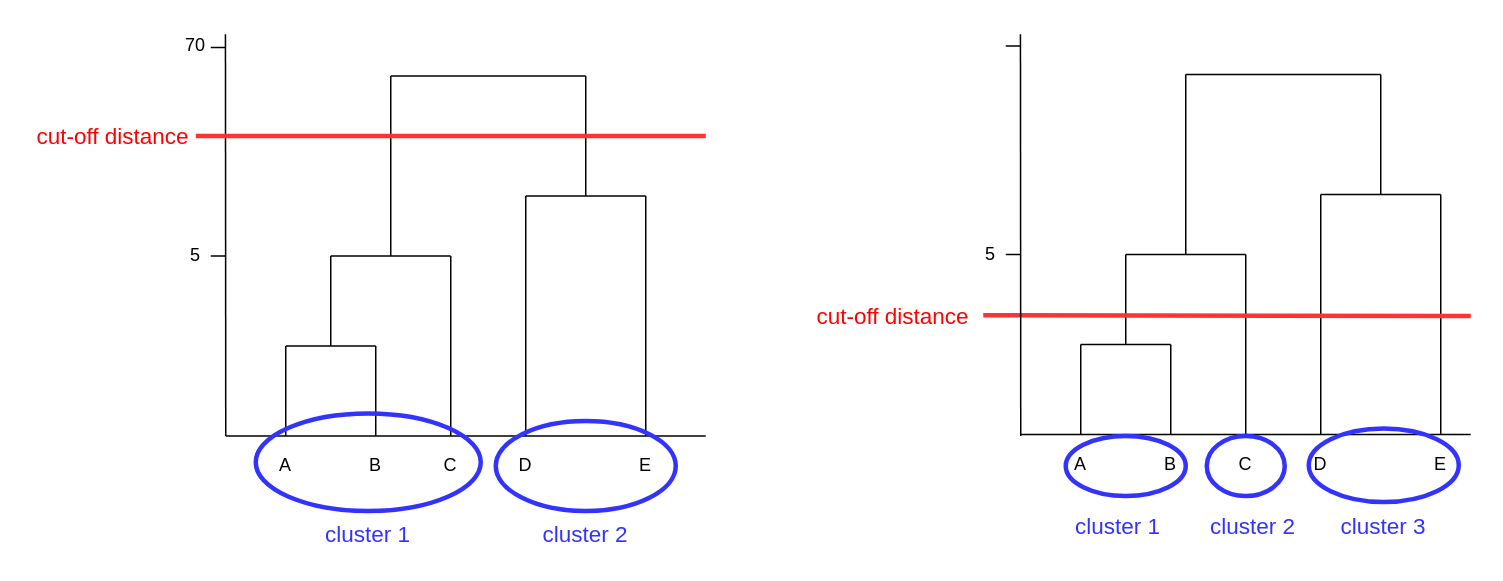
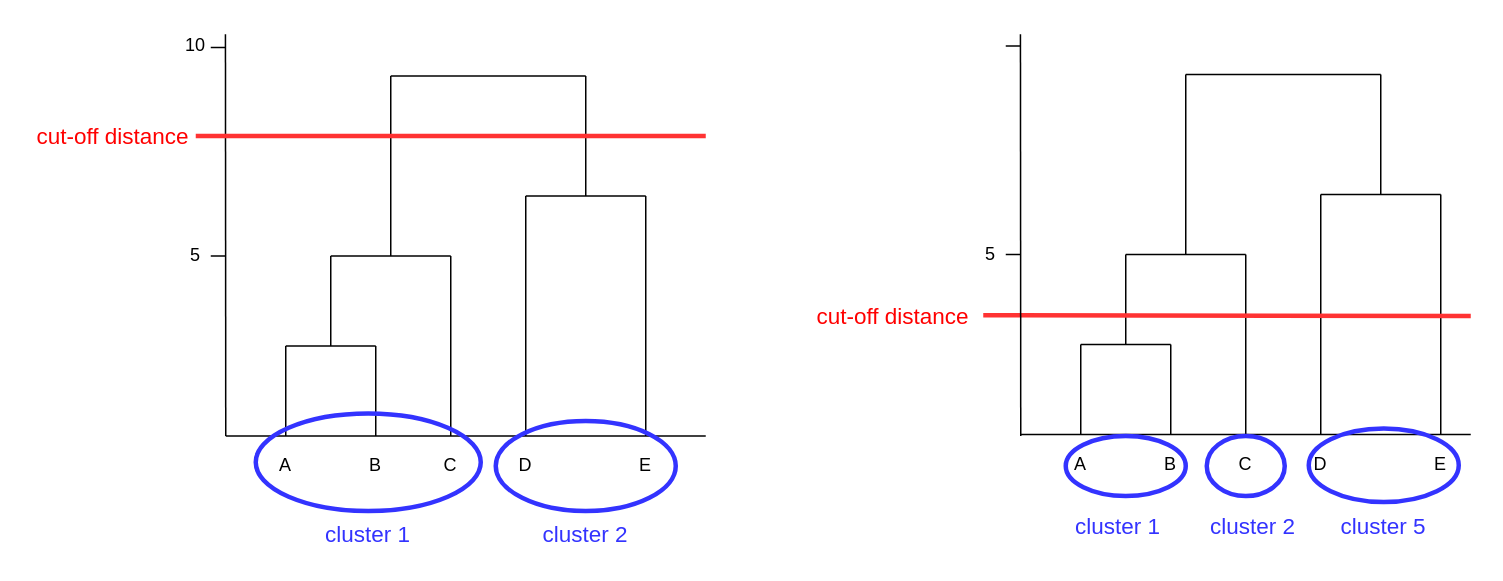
- <mxCell id="27" value="70" style="text;html=1;strokeColor=none;fillColor=none;align=center;verticalAlign=middle;whiteSpace=wrap;rounded=0;" vertex="1" parent="1"><mxGeometry x="110" y="20" width="40" height="20" as="geometry" /></mxCell>
+ <mxCell id="27" value="10" style="text;html=1;strokeColor=none;fillColor=none;align=center;verticalAlign=middle;whiteSpace=wrap;rounded=0;" vertex="1" parent="1"><mxGeometry x="110" y="20" width="40" height="20" as="geometry" /></mxCell>
- <mxCell id="57" value="&lt;font style=&quot;font-size: 15px&quot; color=&quot;#3333ff&quot;&gt;cluster 3&lt;/font&gt;" style="text;html=1;strokeColor=none;fillColor=none;align=center;verticalAlign=middle;whiteSpace=wrap;rounded=0;" vertex="1" parent="1"><mxGeometry x="867" y="340" width="110" height="20" as="geometry" /></mxCell>
+ <mxCell id="57" value="&lt;font style=&quot;font-size: 15px&quot; color=&quot;#3333ff&quot;&gt;cluster 5&lt;/font&gt;" style="text;html=1;strokeColor=none;fillColor=none;align=center;verticalAlign=middle;whiteSpace=wrap;rounded=0;" vertex="1" parent="1"><mxGeometry x="867" y="340" width="110" height="20" as="geometry" /></mxCell>
